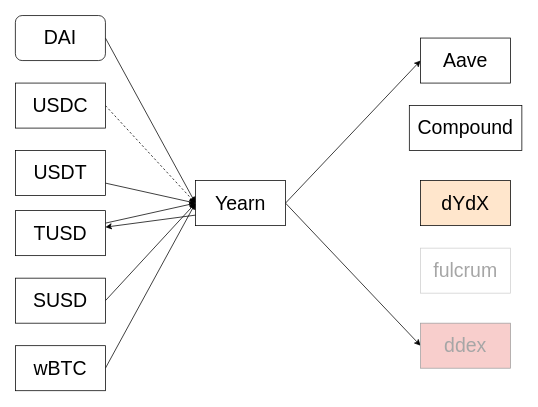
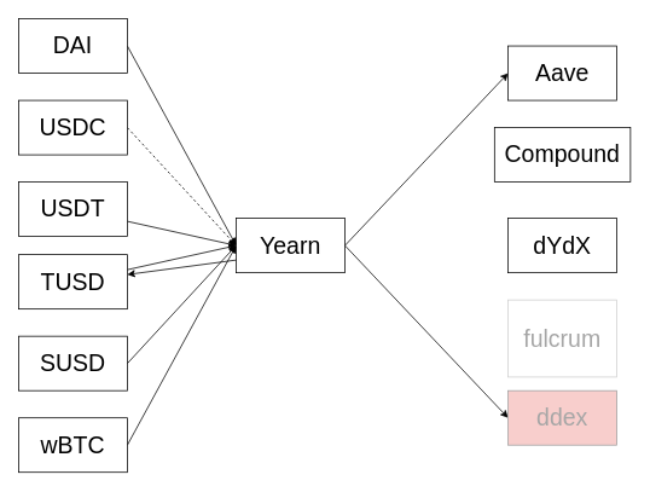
- <mxCell id="13" value="&lt;font style=&quot;font-size: 26px&quot;&gt;DAI&lt;/font&gt;" style="whiteSpace=wrap;html=1;rounded=1;" vertex="1" parent="1"><mxGeometry x="20" y="20" width="120" height="60" as="geometry" /></mxCell>
+ <mxCell id="13" value="&lt;font style=&quot;font-size: 26px&quot;&gt;DAI&lt;/font&gt;" style="rounded=0;whiteSpace=wrap;html=1;" vertex="1" parent="1"><mxGeometry x="20" y="20" width="120" height="60" as="geometry" /></mxCell>
- <mxCell id="20" value="&lt;span style=&quot;font-size: 26px&quot;&gt;dYdX&lt;/span&gt;" style="rounded=0;whiteSpace=wrap;html=1;fillColor=#ffe6cc;" vertex="1" parent="1"><mxGeometry x="560" y="240" width="120" height="60" as="geometry" /></mxCell>
+ <mxCell id="20" value="&lt;span style=&quot;font-size: 26px&quot;&gt;dYdX&lt;/span&gt;" style="rounded=0;whiteSpace=wrap;html=1;" vertex="1" parent="1"><mxGeometry x="560" y="240" width="120" height="60" as="geometry" /></mxCell>
- <mxCell id="21" value="&lt;font style=&quot;font-size: 26px&quot; color=&quot;#a6a6a6&quot;&gt;fulcrum&lt;/font&gt;" style="rounded=0;whiteSpace=wrap;html=1;strokeColor=#CFCFCF;" vertex="1" parent="1"><mxGeometry x="560" y="330" width="120" height="60" as="geometry" /></mxCell>
+ <mxCell id="21" value="&lt;font style=&quot;font-size: 26px&quot; color=&quot;#a6a6a6&quot;&gt;fulcrum&lt;/font&gt;" style="rounded=0;whiteSpace=wrap;html=1;strokeColor=#CFCFCF;" vertex="1" parent="1"><mxGeometry x="560" y="330" width="120" height="85" as="geometry" /></mxCell>
